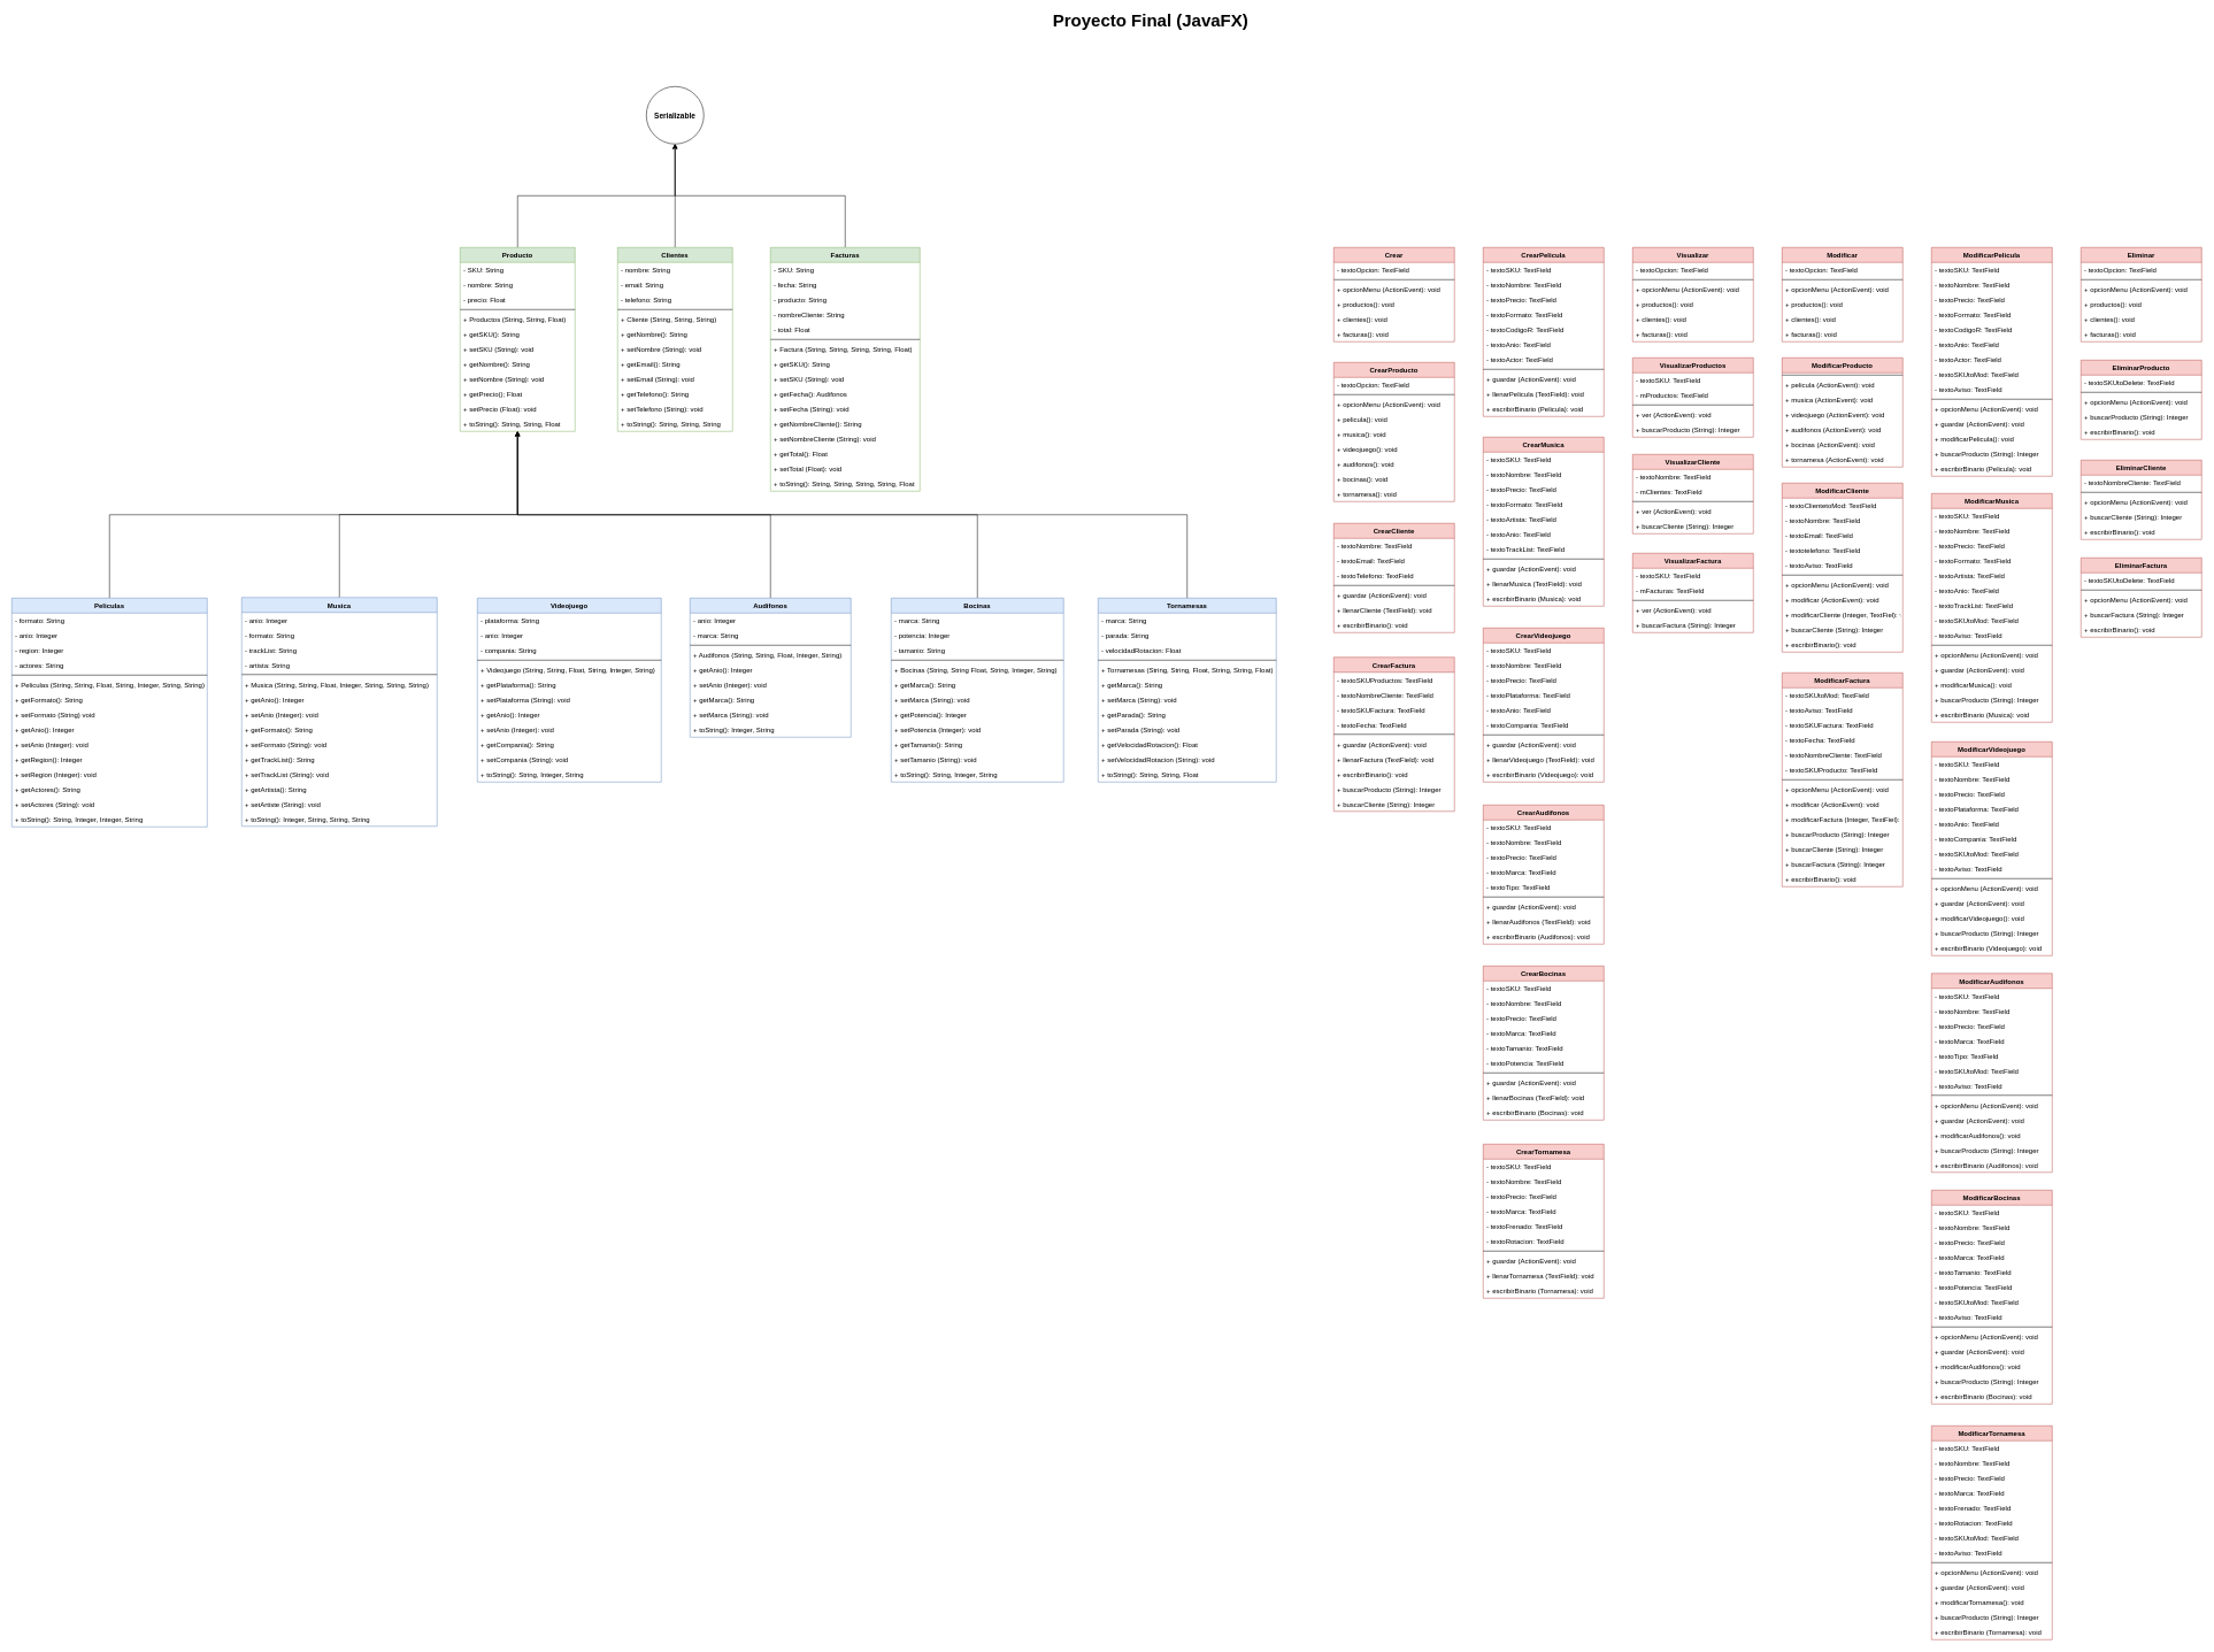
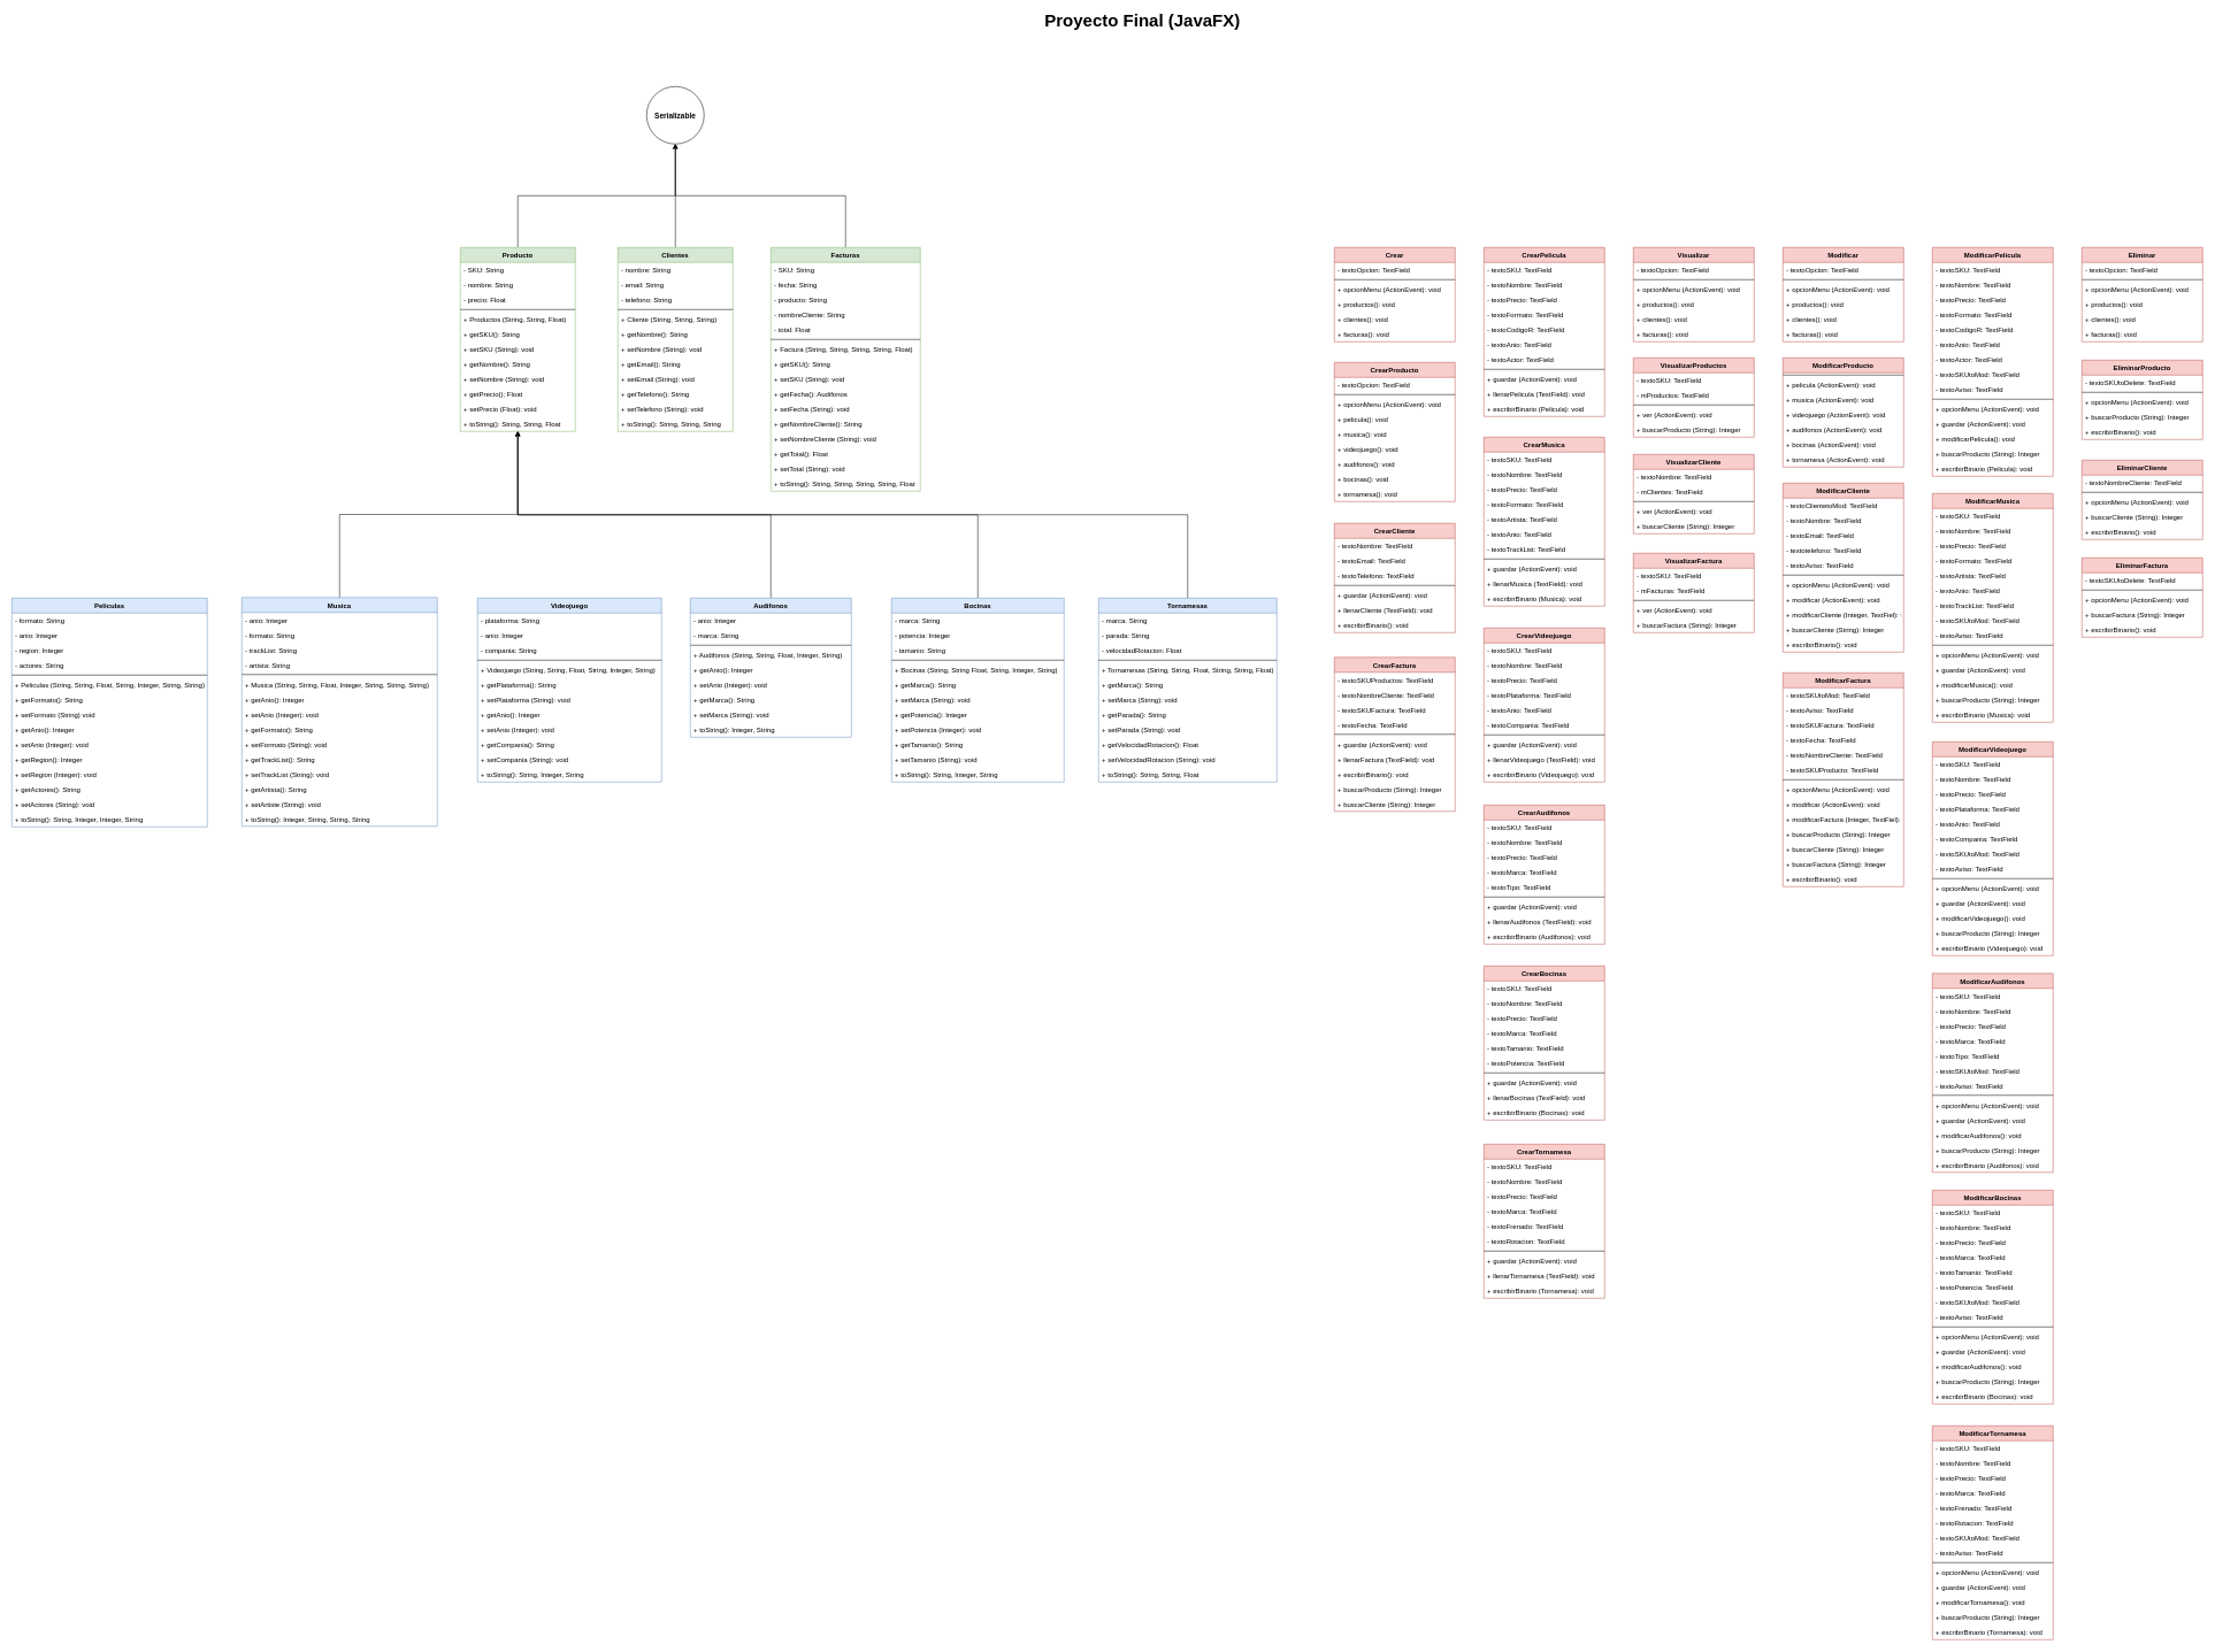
- <mxCell id="2" value="&lt;font style=&quot;font-size: 30px&quot;&gt;Proyecto Final (JavaFX)&lt;/font&gt;" style="text;html=1;align=center;verticalAlign=middle;resizable=0;points=[];autosize=1;fontStyle=1;fontSize=20;" parent="1" vertex="1"><mxGeometry x="1821" y="20" width="360" height="30" as="geometry" /></mxCell>
+ <mxCell id="2" value="&lt;font style=&quot;font-size: 30px&quot;&gt;Proyecto Final (JavaFX)&lt;/font&gt;" style="text;html=1;align=center;verticalAlign=middle;resizable=0;points=[];autosize=1;fontStyle=1;fontSize=20;" parent="1" vertex="1"><mxGeometry x="1806" y="20" width="360" height="30" as="geometry" /></mxCell>
- <mxCell id="47" value="+ setTotal (Float): void" style="text;strokeColor=none;fillColor=none;align=left;verticalAlign=top;spacingLeft=4;spacingRight=4;overflow=hidden;rotatable=0;points=[[0,0.5],[1,0.5]];portConstraint=eastwest;" parent="32" vertex="1"><mxGeometry y="372" width="260" height="26" as="geometry" /></mxCell>
+ <mxCell id="47" value="+ setTotal (String): void" style="text;strokeColor=none;fillColor=none;align=left;verticalAlign=top;spacingLeft=4;spacingRight=4;overflow=hidden;rotatable=0;points=[[0,0.5],[1,0.5]];portConstraint=eastwest;" parent="32" vertex="1"><mxGeometry y="372" width="260" height="26" as="geometry" /></mxCell>
- <mxCell id="49" style="edgeStyle=orthogonalEdgeStyle;rounded=0;orthogonalLoop=1;jettySize=auto;html=1;exitX=0.5;exitY=0;exitDx=0;exitDy=0;fontSize=12;" parent="1" source="50" target="4" edge="1"><mxGeometry relative="1" as="geometry" /></mxCell>
